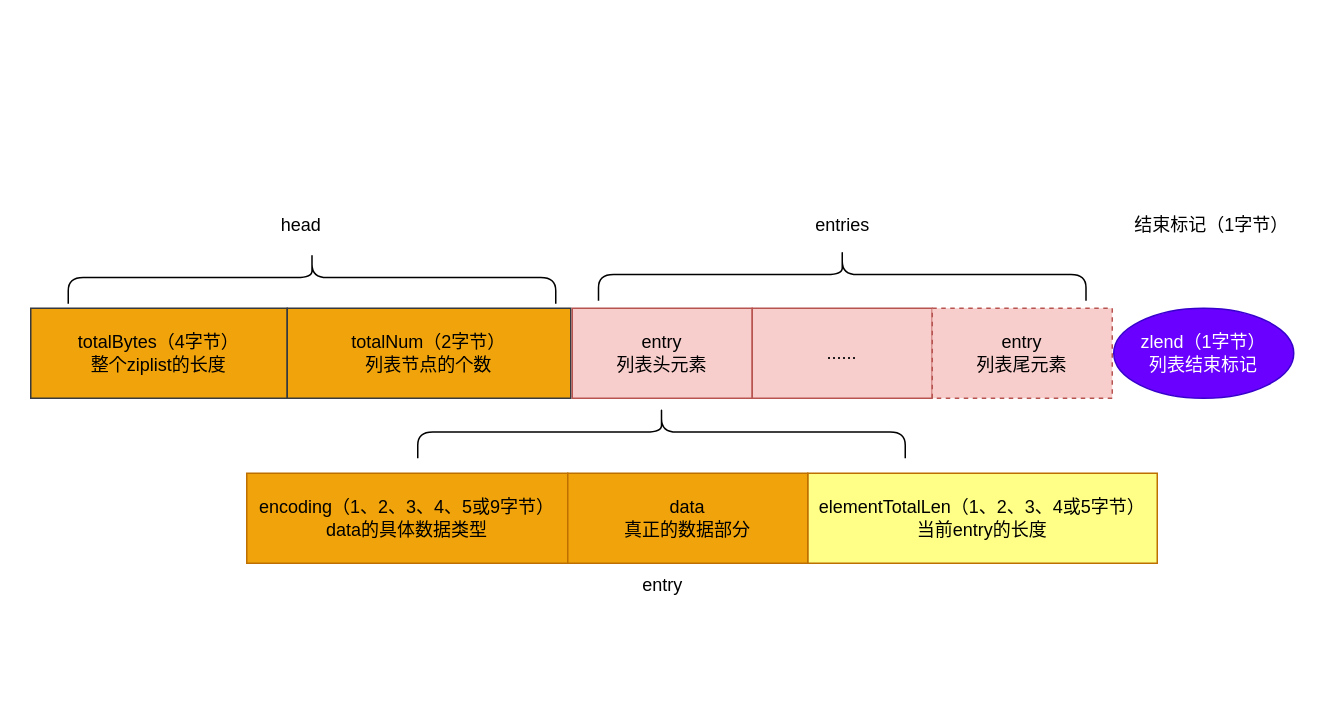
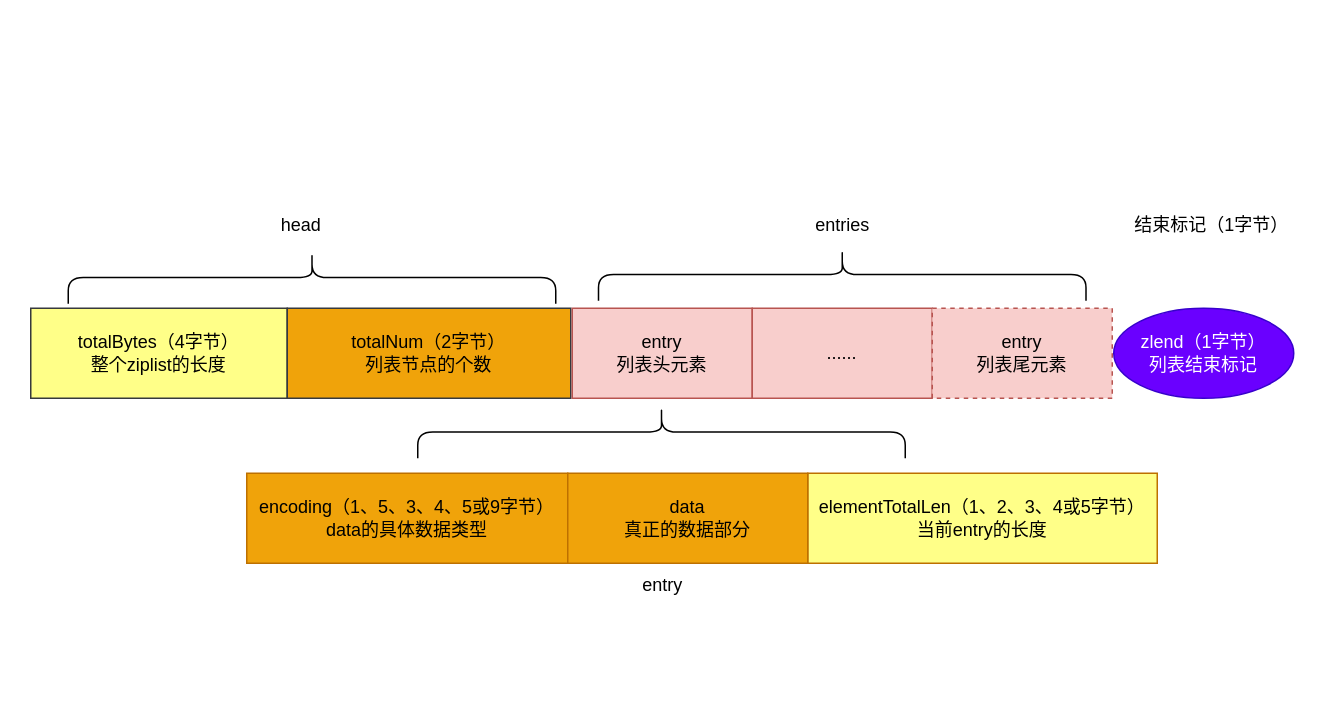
- <mxCell id="2" value="totalBytes（4字节）&lt;br&gt;整个ziplist的长度" style="rounded=0;whiteSpace=wrap;html=1;fillColor=#f0a30a;strokeColor=#36393d;" parent="1" vertex="1"><mxGeometry x="20" y="205" width="171" height="60" as="geometry" /></mxCell>
+ <mxCell id="2" value="totalBytes（4字节）&lt;br&gt;整个ziplist的长度" style="rounded=0;whiteSpace=wrap;html=1;fillColor=#ffff88;strokeColor=#36393d;" parent="1" vertex="1"><mxGeometry x="20" y="205" width="171" height="60" as="geometry" /></mxCell>
- <mxCell id="14" value="encoding（1、2、3、4、5或9字节）&lt;br&gt;data的具体数据类型" style="rounded=0;whiteSpace=wrap;html=1;fillColor=#f0a30a;strokeColor=#BD7000;fontColor=#000000;" parent="1" vertex="1"><mxGeometry x="164" y="315" width="214" height="60" as="geometry" /></mxCell>
+ <mxCell id="14" value="encoding（1、5、3、4、5或9字节）&lt;br&gt;data的具体数据类型" style="rounded=0;whiteSpace=wrap;html=1;fillColor=#f0a30a;strokeColor=#BD7000;fontColor=#000000;" parent="1" vertex="1"><mxGeometry x="164" y="315" width="214" height="60" as="geometry" /></mxCell>
